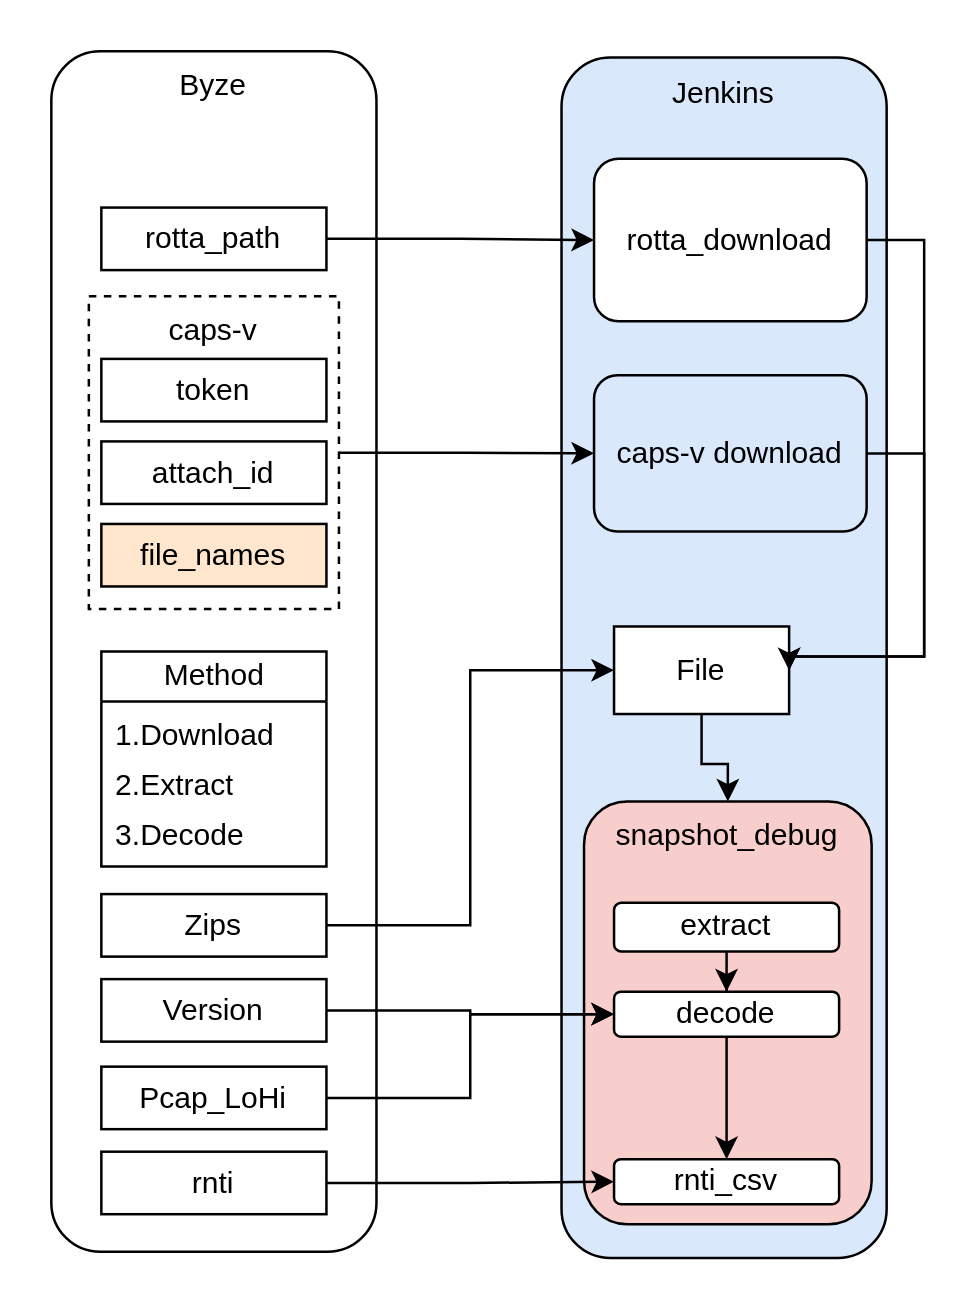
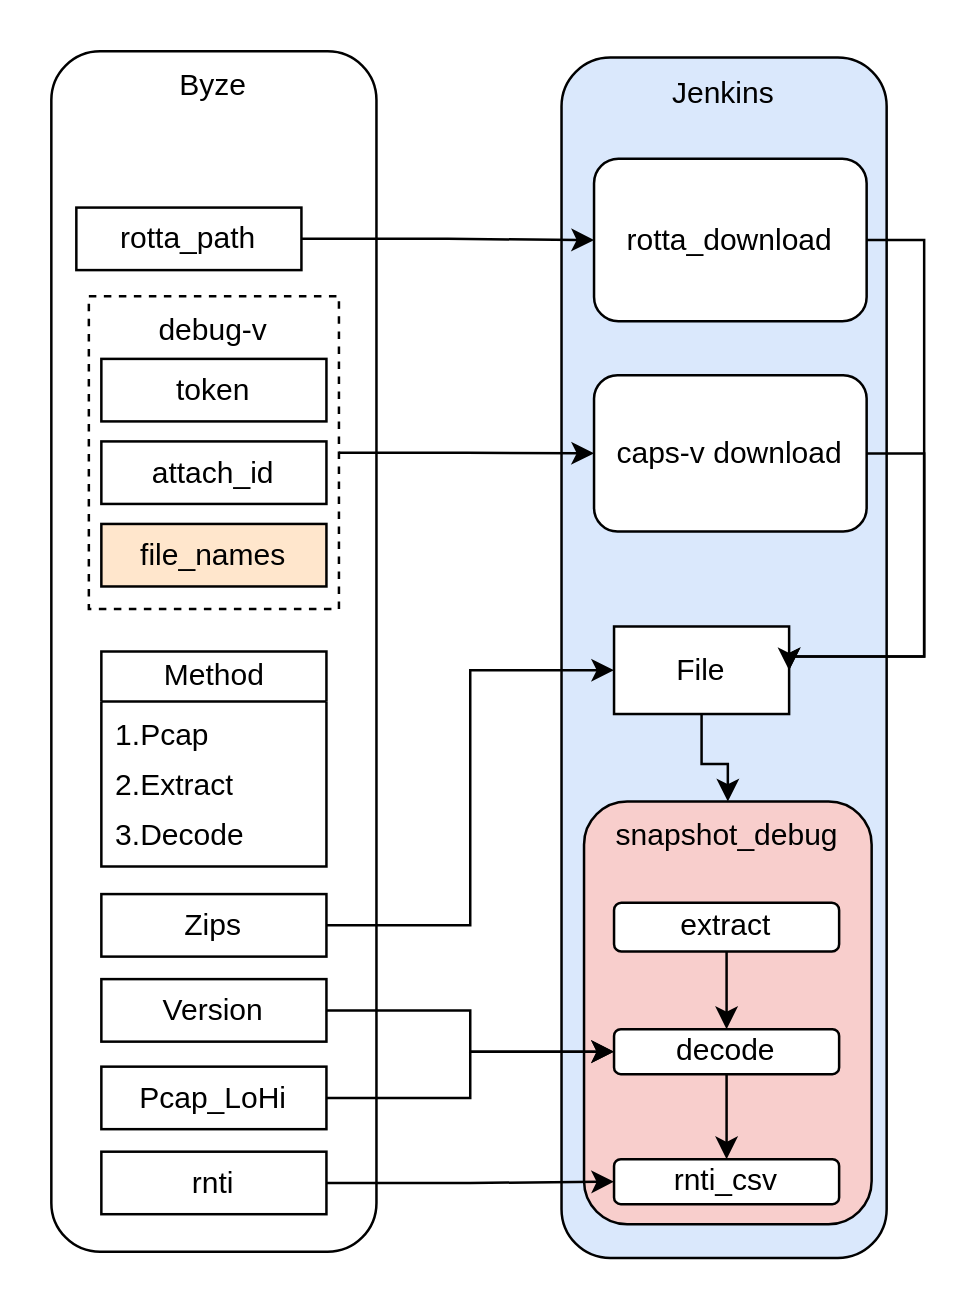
- <mxCell id="12" value="rotta_path" style="rounded=0;whiteSpace=wrap;html=1;" vertex="1" parent="1"><mxGeometry x="40" y="82.5" width="90" height="25" as="geometry" /></mxCell>
+ <mxCell id="12" value="rotta_path" style="rounded=0;whiteSpace=wrap;html=1;" vertex="1" parent="1"><mxGeometry x="30" y="82.5" width="90" height="25" as="geometry" /></mxCell>
- <mxCell id="5" value="caps-v" style="rounded=0;whiteSpace=wrap;html=1;dashed=1;verticalAlign=top;" vertex="1" parent="1"><mxGeometry x="35" y="118" width="100" height="125" as="geometry" /></mxCell>
+ <mxCell id="5" value="debug-v" style="rounded=0;whiteSpace=wrap;html=1;dashed=1;verticalAlign=top;" vertex="1" parent="1"><mxGeometry x="35" y="118" width="100" height="125" as="geometry" /></mxCell>
- <mxCell id="29" value="caps-v download" style="rounded=1;whiteSpace=wrap;html=1;fillColor=#dae8fc;" vertex="1" parent="1"><mxGeometry x="237" y="149.5" width="109" height="62.5" as="geometry" /></mxCell>
+ <mxCell id="29" value="caps-v download" style="rounded=1;whiteSpace=wrap;html=1;" vertex="1" parent="1"><mxGeometry x="237" y="149.5" width="109" height="62.5" as="geometry" /></mxCell>
- <mxCell id="20" value="1.Download" style="text;strokeColor=none;fillColor=none;align=left;verticalAlign=top;spacingLeft=4;spacingRight=4;overflow=hidden;rotatable=0;points=[[0,0.5],[1,0.5]];portConstraint=eastwest;whiteSpace=wrap;html=1;" vertex="1" parent="19"><mxGeometry y="20" width="90" height="20" as="geometry" /></mxCell>
+ <mxCell id="20" value="1.Pcap" style="text;strokeColor=none;fillColor=none;align=left;verticalAlign=top;spacingLeft=4;spacingRight=4;overflow=hidden;rotatable=0;points=[[0,0.5],[1,0.5]];portConstraint=eastwest;whiteSpace=wrap;html=1;" vertex="1" parent="19"><mxGeometry y="20" width="90" height="20" as="geometry" /></mxCell>
- <mxCell id="34" value="decode" style="rounded=1;whiteSpace=wrap;html=1;" vertex="1" parent="1"><mxGeometry x="245" y="396" width="90" height="18" as="geometry" /></mxCell>
+ <mxCell id="34" value="decode" style="rounded=1;whiteSpace=wrap;html=1;" vertex="1" parent="1"><mxGeometry x="245" y="411" width="90" height="18" as="geometry" /></mxCell>
